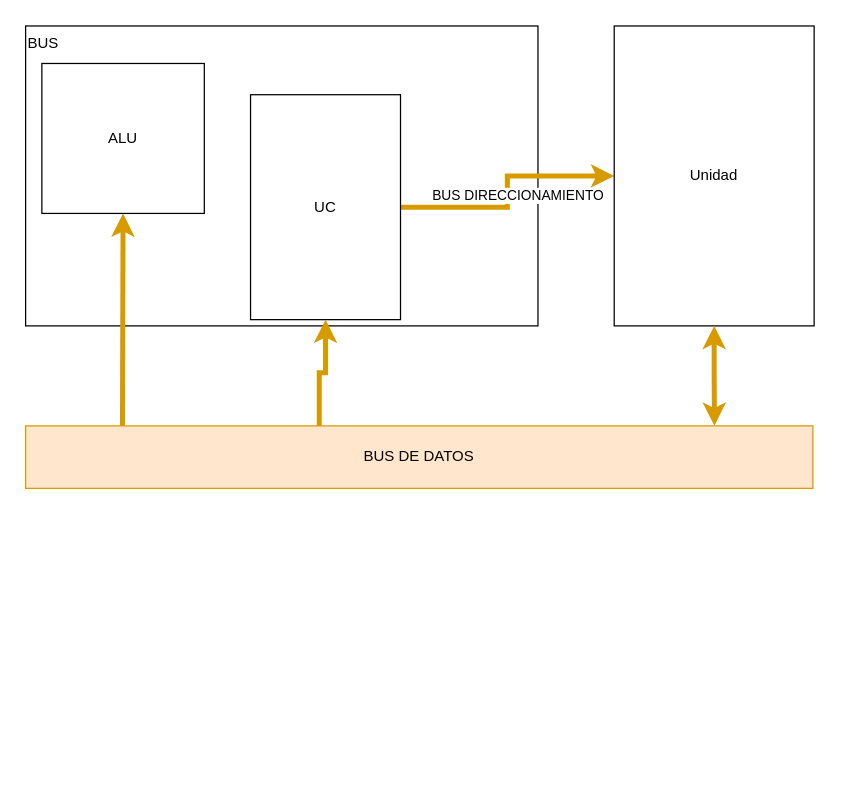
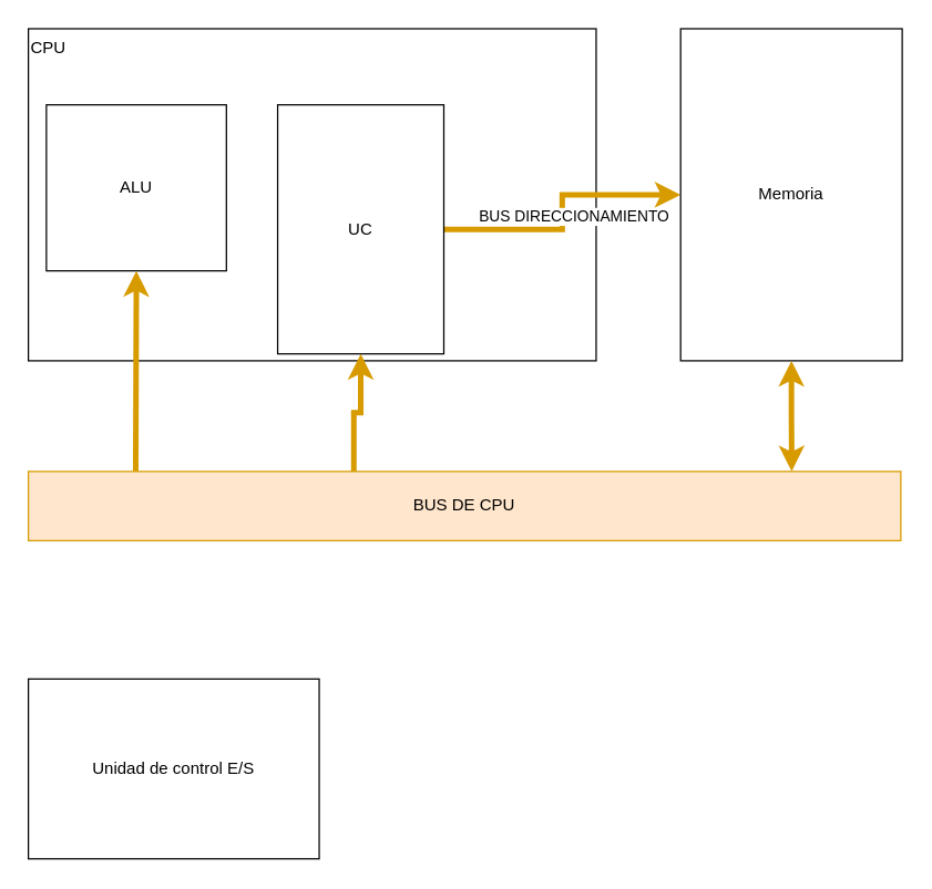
- <mxCell id="2" value="BUS" style="rounded=0;whiteSpace=wrap;html=1;align=left;verticalAlign=top;" vertex="1" parent="1"><mxGeometry x="20" y="20" width="410" height="240" as="geometry" /></mxCell>
+ <mxCell id="2" value="CPU" style="rounded=0;whiteSpace=wrap;html=1;align=left;verticalAlign=top;" vertex="1" parent="1"><mxGeometry x="20" y="20" width="410" height="240" as="geometry" /></mxCell>
- <mxCell id="3" value="ALU" style="rounded=0;whiteSpace=wrap;html=1;" vertex="1" parent="1"><mxGeometry x="33" y="50" width="130" height="120" as="geometry" /></mxCell>
+ <mxCell id="3" value="ALU" style="rounded=0;whiteSpace=wrap;html=1;" vertex="1" parent="1"><mxGeometry x="33" y="75" width="130" height="120" as="geometry" /></mxCell>
- <mxCell id="10" value="Unidad" style="rounded=0;whiteSpace=wrap;html=1;" vertex="1" parent="1"><mxGeometry x="491" y="20" width="160" height="240" as="geometry" /></mxCell>
+ <mxCell id="10" value="Memoria" style="rounded=0;whiteSpace=wrap;html=1;" vertex="1" parent="1"><mxGeometry x="491" y="20" width="160" height="240" as="geometry" /></mxCell>
- <mxCell id="9" value="BUS DE DATOS" style="rounded=0;whiteSpace=wrap;html=1;fillColor=#ffe6cc;strokeColor=#d79b00;" vertex="1" parent="1"><mxGeometry x="20" y="340" width="630" height="50" as="geometry" /></mxCell>
+ <mxCell id="9" value="BUS DE CPU" style="rounded=0;whiteSpace=wrap;html=1;fillColor=#ffe6cc;strokeColor=#d79b00;" vertex="1" parent="1"><mxGeometry x="20" y="340" width="630" height="50" as="geometry" /></mxCell>
+ <mxCell id="11" value="Unidad de control E/S" style="rounded=0;whiteSpace=wrap;html=1;" vertex="1" parent="1"><mxGeometry x="20" y="490" width="210" height="130" as="geometry" /></mxCell>
